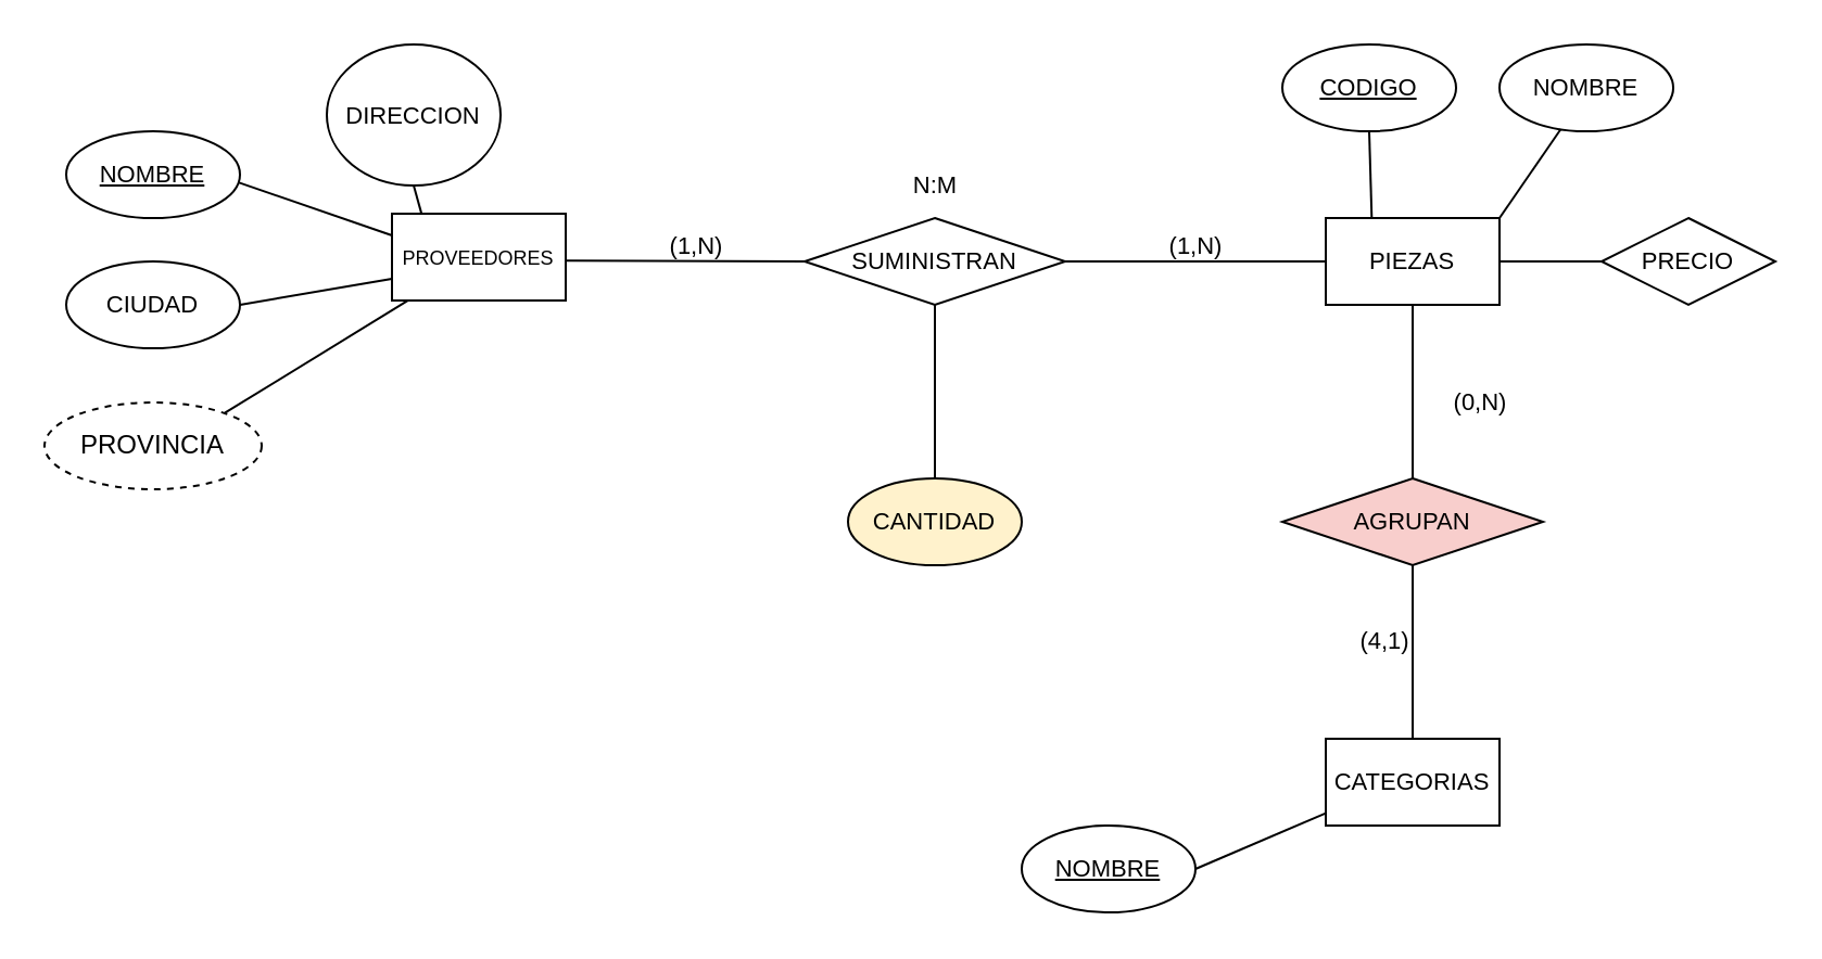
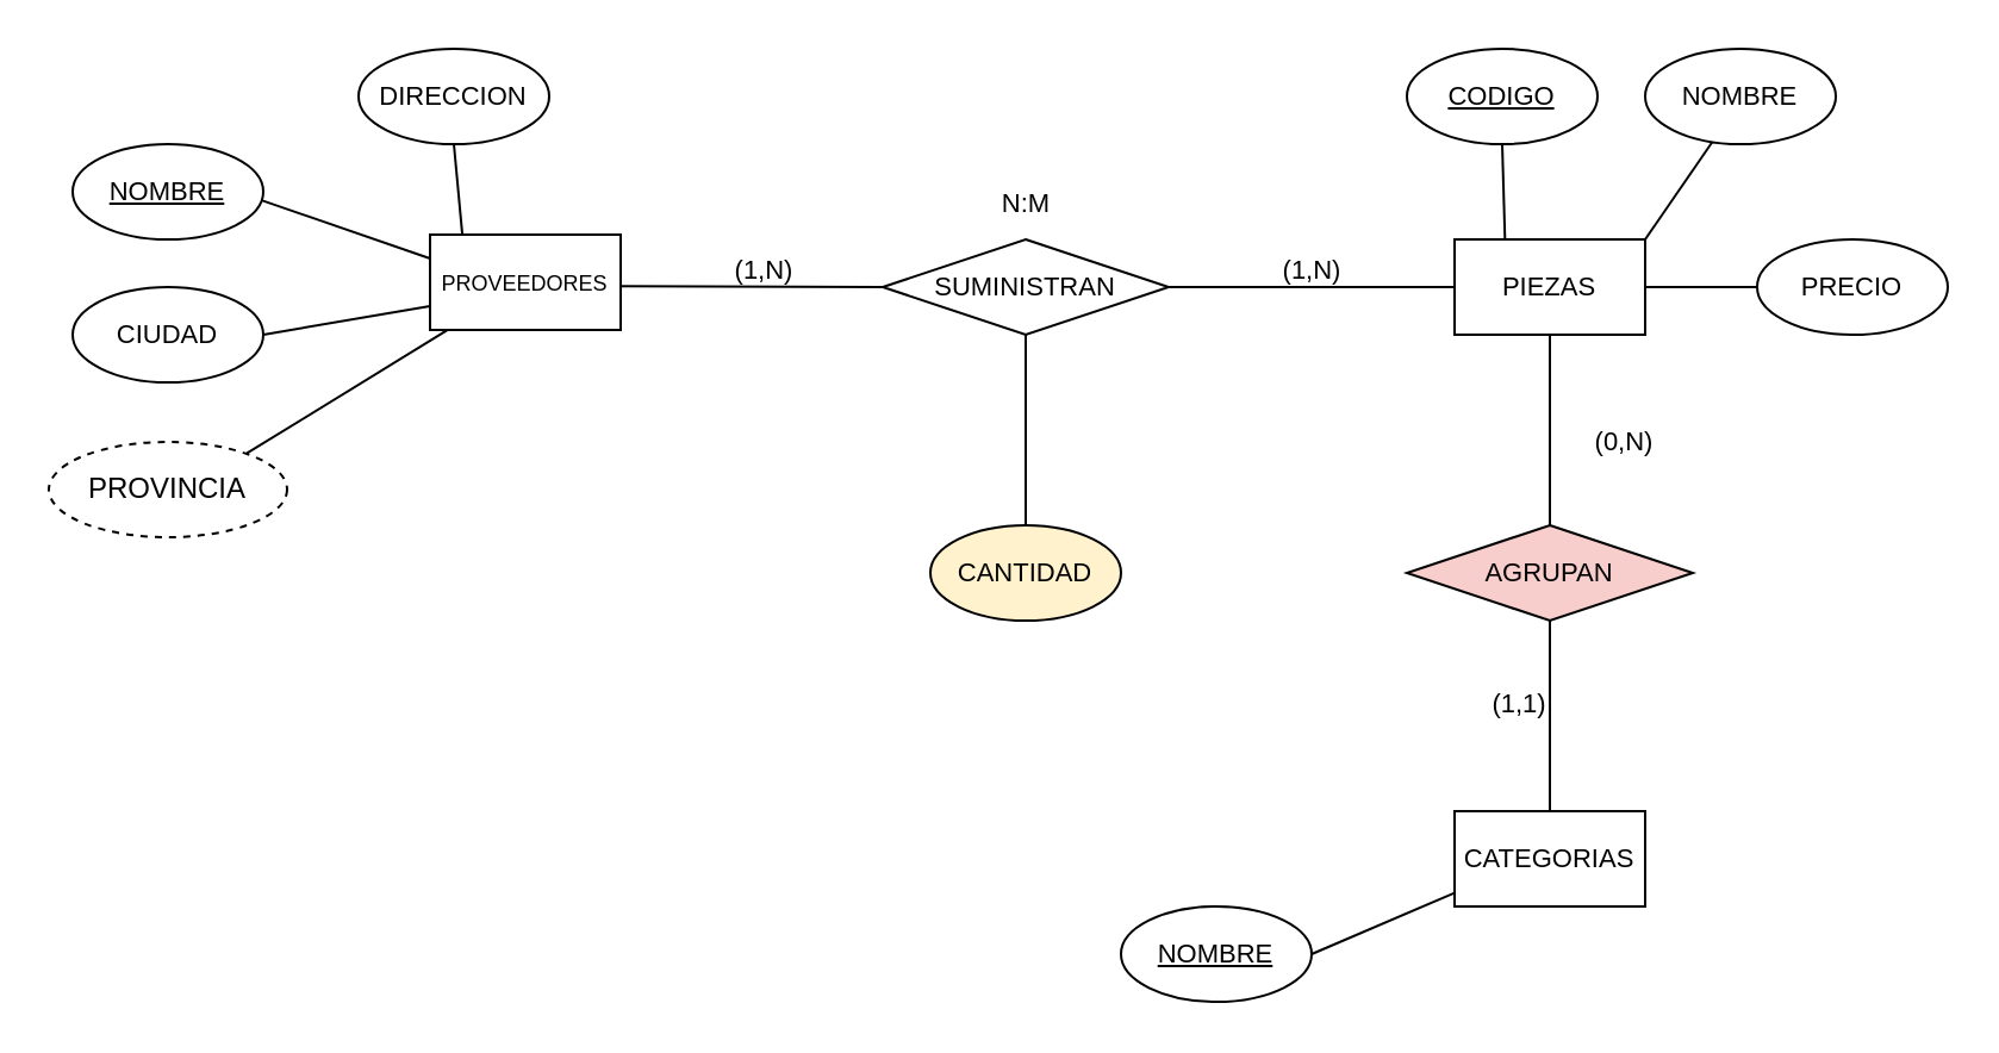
- <mxCell id="11" value="DIRECCION" style="ellipse;whiteSpace=wrap;html=1;fontFamily=Helvetica;fontSize=11;fontColor=default;" parent="1" vertex="1"><mxGeometry x="150" y="20" width="80" height="65" as="geometry" /></mxCell>
+ <mxCell id="11" value="DIRECCION" style="ellipse;whiteSpace=wrap;html=1;fontFamily=Helvetica;fontSize=11;fontColor=default;" parent="1" vertex="1"><mxGeometry x="150" y="20" width="80" height="40" as="geometry" /></mxCell>
- <mxCell id="15" value="PRECIO" style="rhombus;whiteSpace=wrap;html=1;fontFamily=Helvetica;fontSize=11;fontColor=default;" parent="1" vertex="1"><mxGeometry x="737" y="100" width="80" height="40" as="geometry" /></mxCell>
+ <mxCell id="15" value="PRECIO" style="ellipse;whiteSpace=wrap;html=1;fontFamily=Helvetica;fontSize=11;fontColor=default;" parent="1" vertex="1"><mxGeometry x="737" y="100" width="80" height="40" as="geometry" /></mxCell>
- <mxCell id="26" value="(4,1)" style="text;html=1;align=center;verticalAlign=middle;resizable=0;points=[];autosize=1;strokeColor=none;fillColor=none;fontSize=11;fontFamily=Helvetica;fontColor=default;" parent="1" vertex="1"><mxGeometry x="612" y="280" width="50" height="30" as="geometry" /></mxCell>
+ <mxCell id="26" value="(1,1)" style="text;html=1;align=center;verticalAlign=middle;resizable=0;points=[];autosize=1;strokeColor=none;fillColor=none;fontSize=11;fontFamily=Helvetica;fontColor=default;" parent="1" vertex="1"><mxGeometry x="612" y="280" width="50" height="30" as="geometry" /></mxCell>
